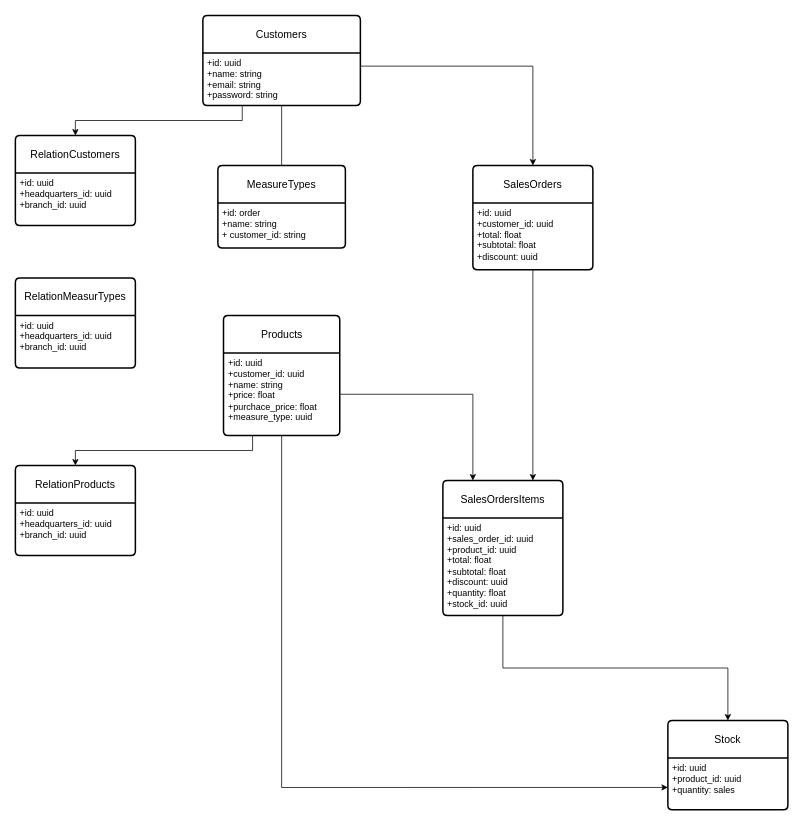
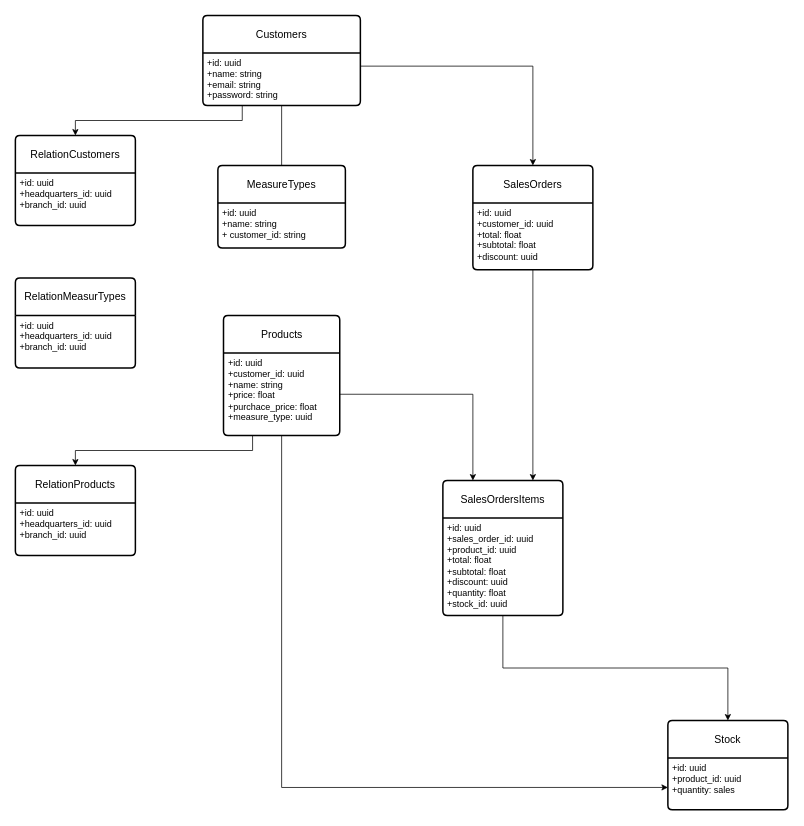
- <mxCell id="14" value="+id: order&lt;br&gt;+name: string&lt;br&gt;+ customer_id: string" style="align=left;strokeColor=none;fillColor=none;spacingLeft=4;fontSize=12;verticalAlign=top;resizable=0;rotatable=0;part=1;html=1;" parent="13" vertex="1"><mxGeometry y="50" width="170" height="60" as="geometry" /></mxCell>
+ <mxCell id="14" value="+id: uuid&lt;br&gt;+name: string&lt;br&gt;+ customer_id: string" style="align=left;strokeColor=none;fillColor=none;spacingLeft=4;fontSize=12;verticalAlign=top;resizable=0;rotatable=0;part=1;html=1;" parent="13" vertex="1"><mxGeometry y="50" width="170" height="60" as="geometry" /></mxCell>
